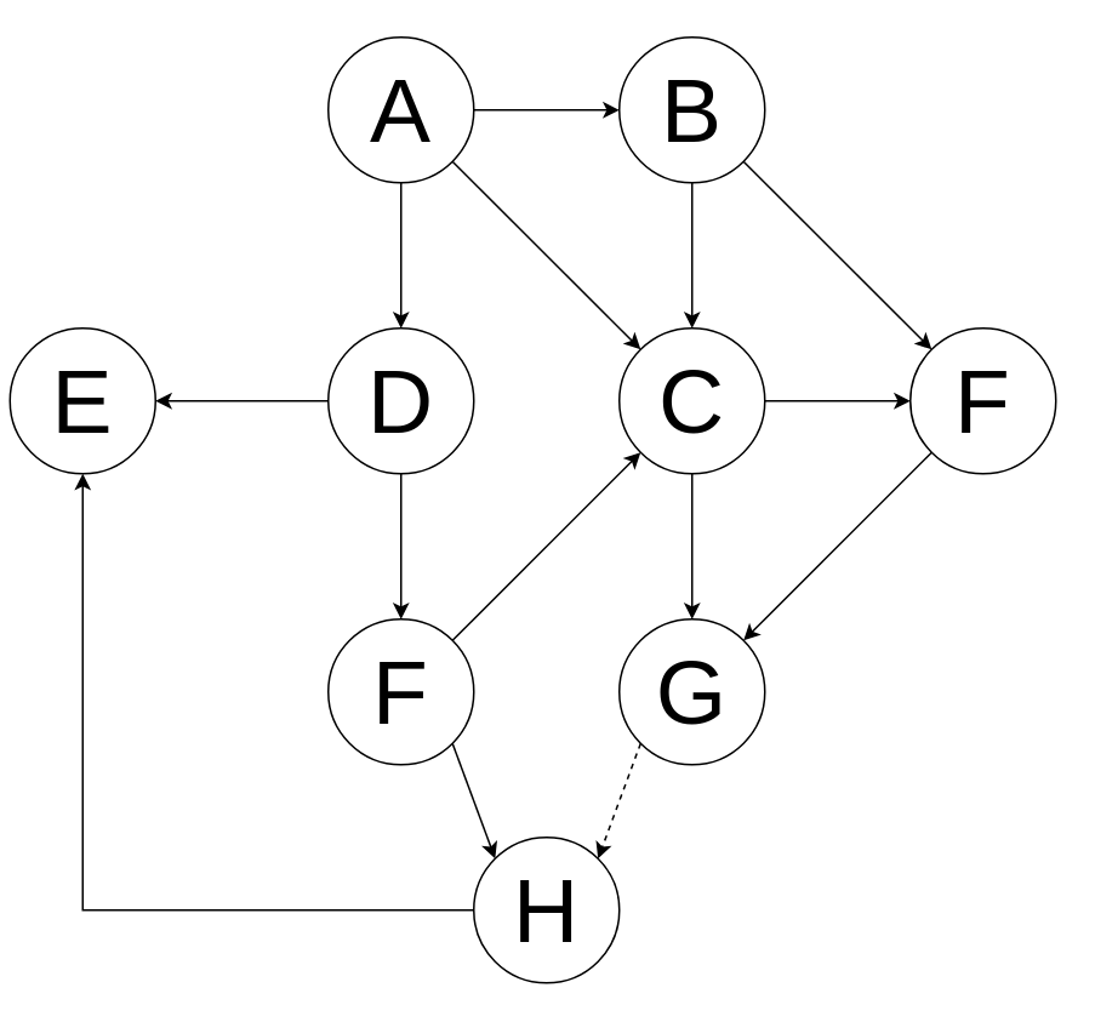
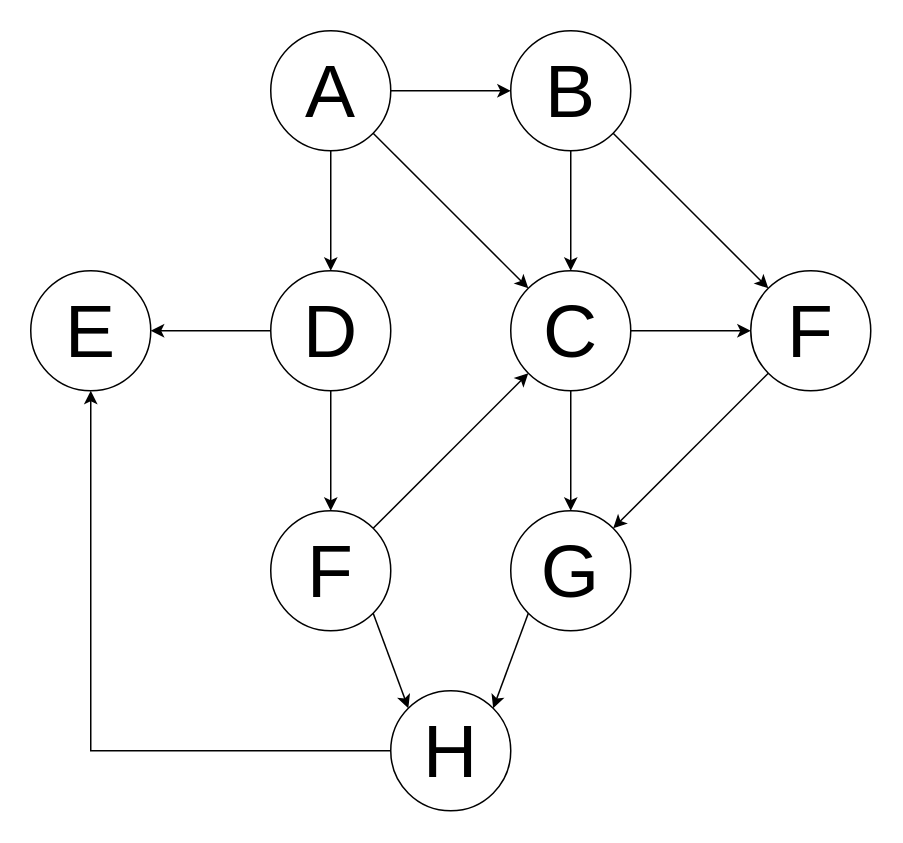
- <mxCell id="18" value="&lt;font style=&quot;font-size: 50px&quot;&gt;E&lt;/font&gt;" style="ellipse;whiteSpace=wrap;html=1;aspect=fixed;" vertex="1" parent="1"><mxGeometry x="5" y="180" width="80" height="80" as="geometry" /></mxCell>
+ <mxCell id="18" value="&lt;font style=&quot;font-size: 50px&quot;&gt;E&lt;/font&gt;" style="ellipse;whiteSpace=wrap;html=1;aspect=fixed;" vertex="1" parent="1"><mxGeometry y="180" width="80" height="80" as="geometry" x="20" /></mxCell>
- <mxCell id="24" value="" style="endArrow=classic;html=1;exitX=0;exitY=1;exitDx=0;exitDy=0;entryX=1;entryY=0;entryDx=0;entryDy=0;dashed=1;" edge="1" parent="1" source="15" target="17"><mxGeometry width="50" height="50" relative="1" as="geometry"><mxPoint x="468.284" y="148.284" as="sourcePoint" /><mxPoint x="571.716" y="251.716" as="targetPoint" /></mxGeometry></mxCell>
+ <mxCell id="24" value="" style="endArrow=classic;html=1;exitX=0;exitY=1;exitDx=0;exitDy=0;entryX=1;entryY=0;entryDx=0;entryDy=0;" edge="1" parent="1" source="15" target="17"><mxGeometry width="50" height="50" relative="1" as="geometry"><mxPoint x="468.284" y="148.284" as="sourcePoint" /><mxPoint x="571.716" y="251.716" as="targetPoint" /></mxGeometry></mxCell>
